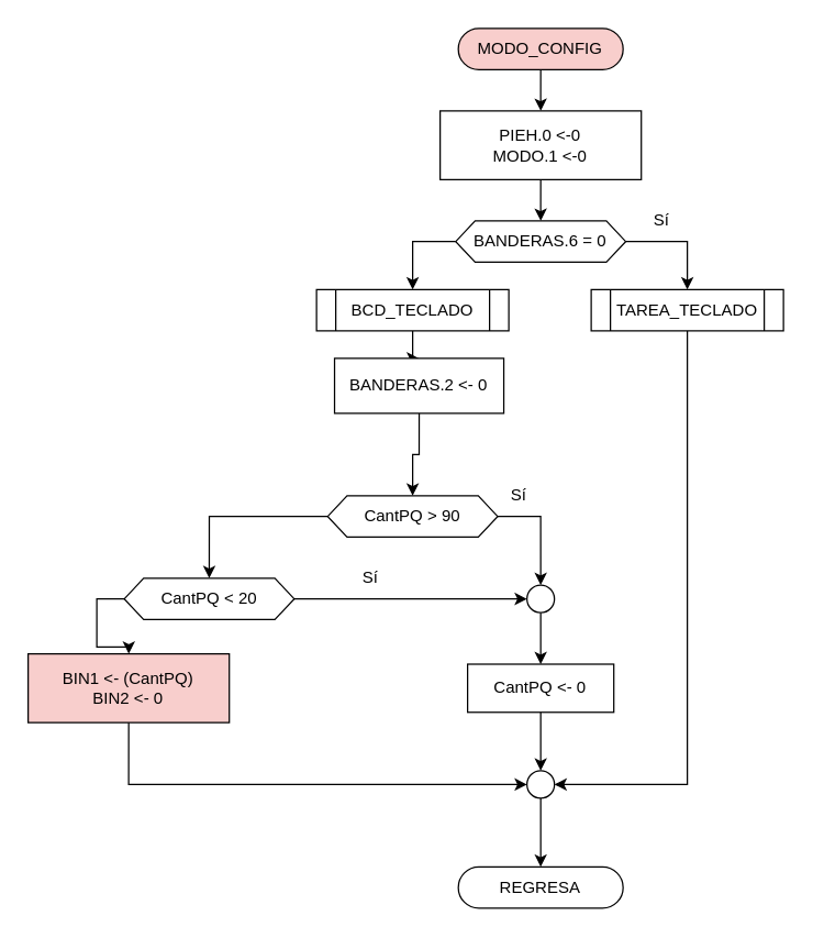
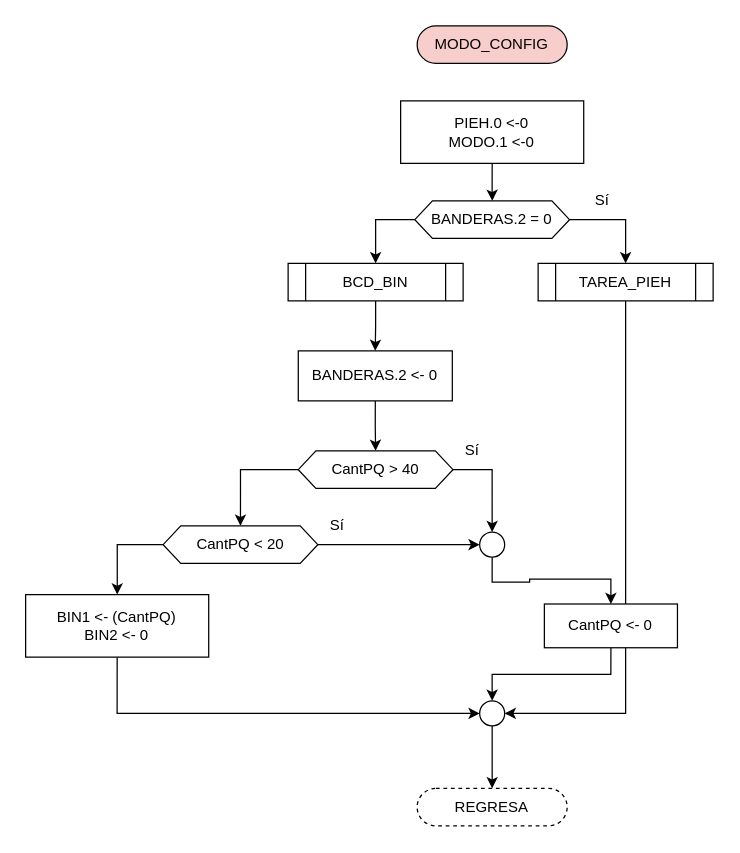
- <mxCell id="2" style="edgeStyle=orthogonalEdgeStyle;rounded=0;orthogonalLoop=1;jettySize=auto;html=1;exitX=0.5;exitY=1;exitDx=0;exitDy=0;" edge="1" parent="1" source="3" target="5"><mxGeometry relative="1" as="geometry" /></mxCell>
- <mxCell id="8" value="BANDERAS.6 = 0" style="shape=hexagon;perimeter=hexagonPerimeter2;whiteSpace=wrap;html=1;size=0.114;" vertex="1" parent="1"><mxGeometry x="331.36" y="160" width="123.76" height="30" as="geometry" /></mxCell>
+ <mxCell id="8" value="BANDERAS.2 = 0" style="shape=hexagon;perimeter=hexagonPerimeter2;whiteSpace=wrap;html=1;size=0.114;" vertex="1" parent="1"><mxGeometry x="331.36" y="160" width="123.76" height="30" as="geometry" /></mxCell>
- <mxCell id="13" value="BCD_TECLADO" style="shape=process;whiteSpace=wrap;html=1;backgroundOutline=1;" vertex="1" parent="1"><mxGeometry x="230" y="210" width="140" height="30" as="geometry" /></mxCell>
+ <mxCell id="13" value="BCD_BIN" style="shape=process;whiteSpace=wrap;html=1;backgroundOutline=1;" vertex="1" parent="1"><mxGeometry x="230" y="210" width="140" height="30" as="geometry" /></mxCell>
- <mxCell id="10" value="TAREA_TECLADO" style="shape=process;whiteSpace=wrap;html=1;backgroundOutline=1;" vertex="1" parent="1"><mxGeometry x="430" y="210" width="140" height="30" as="geometry" /></mxCell>
+ <mxCell id="10" value="TAREA_PIEH" style="shape=process;whiteSpace=wrap;html=1;backgroundOutline=1;" vertex="1" parent="1"><mxGeometry x="430" y="210" width="140" height="30" as="geometry" /></mxCell>
- <mxCell id="15" value="BANDERAS.2 &amp;lt;- 0" style="rounded=0;whiteSpace=wrap;html=1;" vertex="1" parent="1"><mxGeometry x="243.12" y="260" width="123.23" height="40" as="geometry" /></mxCell>
+ <mxCell id="15" value="BANDERAS.2 &amp;lt;- 0" style="rounded=0;whiteSpace=wrap;html=1;" vertex="1" parent="1"><mxGeometry x="238.12" y="280" width="123.23" height="40" as="geometry" /></mxCell>
- <mxCell id="18" value="CantPQ &amp;gt; 90" style="shape=hexagon;perimeter=hexagonPerimeter2;whiteSpace=wrap;html=1;size=0.114;" vertex="1" parent="1"><mxGeometry x="238.12" y="360" width="123.76" height="30" as="geometry" /></mxCell>
+ <mxCell id="18" value="CantPQ &amp;gt; 40" style="shape=hexagon;perimeter=hexagonPerimeter2;whiteSpace=wrap;html=1;size=0.114;" vertex="1" parent="1"><mxGeometry x="238.12" y="360" width="123.76" height="30" as="geometry" /></mxCell>
- <mxCell id="24" value="CantPQ &amp;lt; 20" style="shape=hexagon;perimeter=hexagonPerimeter2;whiteSpace=wrap;html=1;size=0.114;" vertex="1" parent="1"><mxGeometry x="90" y="420" width="123.76" height="30" as="geometry" /></mxCell>
+ <mxCell id="24" value="CantPQ &amp;lt; 20" style="shape=hexagon;perimeter=hexagonPerimeter2;whiteSpace=wrap;html=1;size=0.114;" vertex="1" parent="1"><mxGeometry x="130" y="420" width="123.76" height="30" as="geometry" /></mxCell>
- <mxCell id="32" value="BIN1 &amp;lt;- (CantPQ)&lt;br&gt;BIN2 &amp;lt;- 0" style="rounded=0;whiteSpace=wrap;html=1;fillColor=#f8cecc;" vertex="1" parent="1"><mxGeometry x="20" y="475" width="146.46" height="50" as="geometry" /></mxCell>
+ <mxCell id="32" value="BIN1 &amp;lt;- (CantPQ)&lt;br&gt;BIN2 &amp;lt;- 0" style="rounded=0;whiteSpace=wrap;html=1;" vertex="1" parent="1"><mxGeometry x="20" y="475" width="146.46" height="50" as="geometry" /></mxCell>
- <mxCell id="28" value="CantPQ &amp;lt;- 0" style="rounded=0;whiteSpace=wrap;html=1;" vertex="1" parent="1"><mxGeometry x="340" y="482.5" width="106.46" height="35" as="geometry" /></mxCell>
+ <mxCell id="28" value="CantPQ &amp;lt;- 0" style="rounded=0;whiteSpace=wrap;html=1;" vertex="1" parent="1"><mxGeometry x="435" y="482.5" width="106.46" height="35" as="geometry" /></mxCell>
- <mxCell id="21" value="REGRESA" style="rounded=1;whiteSpace=wrap;html=1;fontSize=12;glass=0;strokeWidth=1;shadow=0;arcSize=50;" vertex="1" parent="1"><mxGeometry x="333.24" y="630" width="120" height="30" as="geometry" /></mxCell>
+ <mxCell id="21" value="REGRESA" style="rounded=1;whiteSpace=wrap;html=1;fontSize=12;glass=0;strokeWidth=1;shadow=0;arcSize=50;dashed=1;" vertex="1" parent="1"><mxGeometry x="333.24" y="630" width="120" height="30" as="geometry" /></mxCell>
